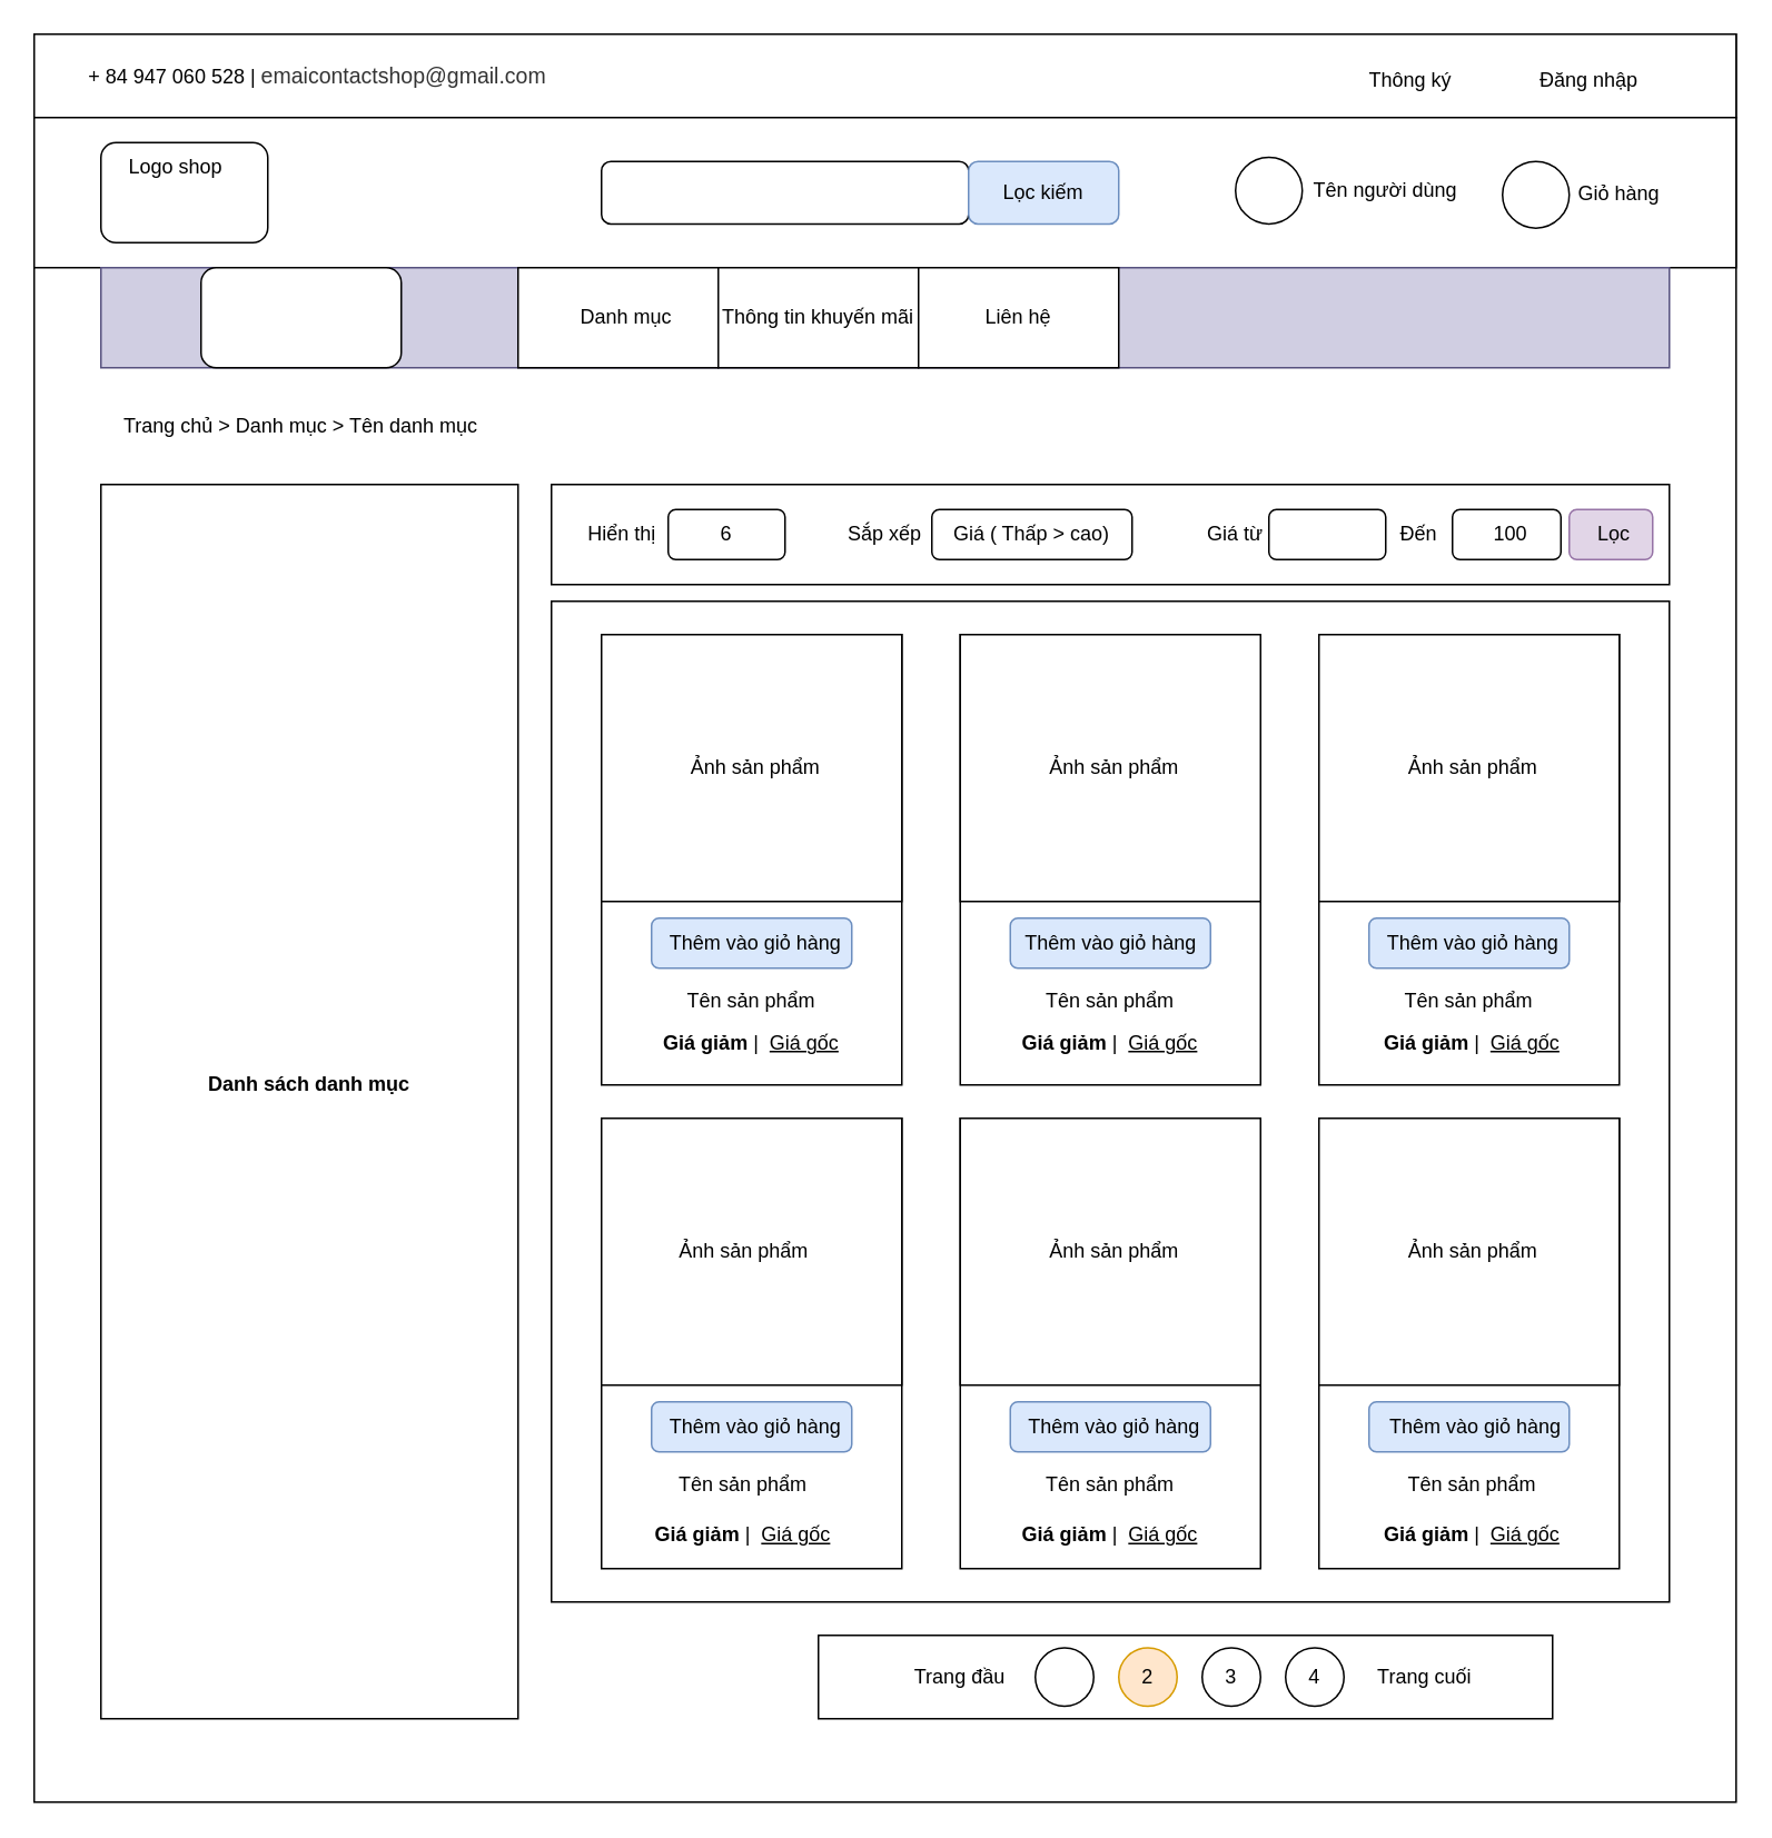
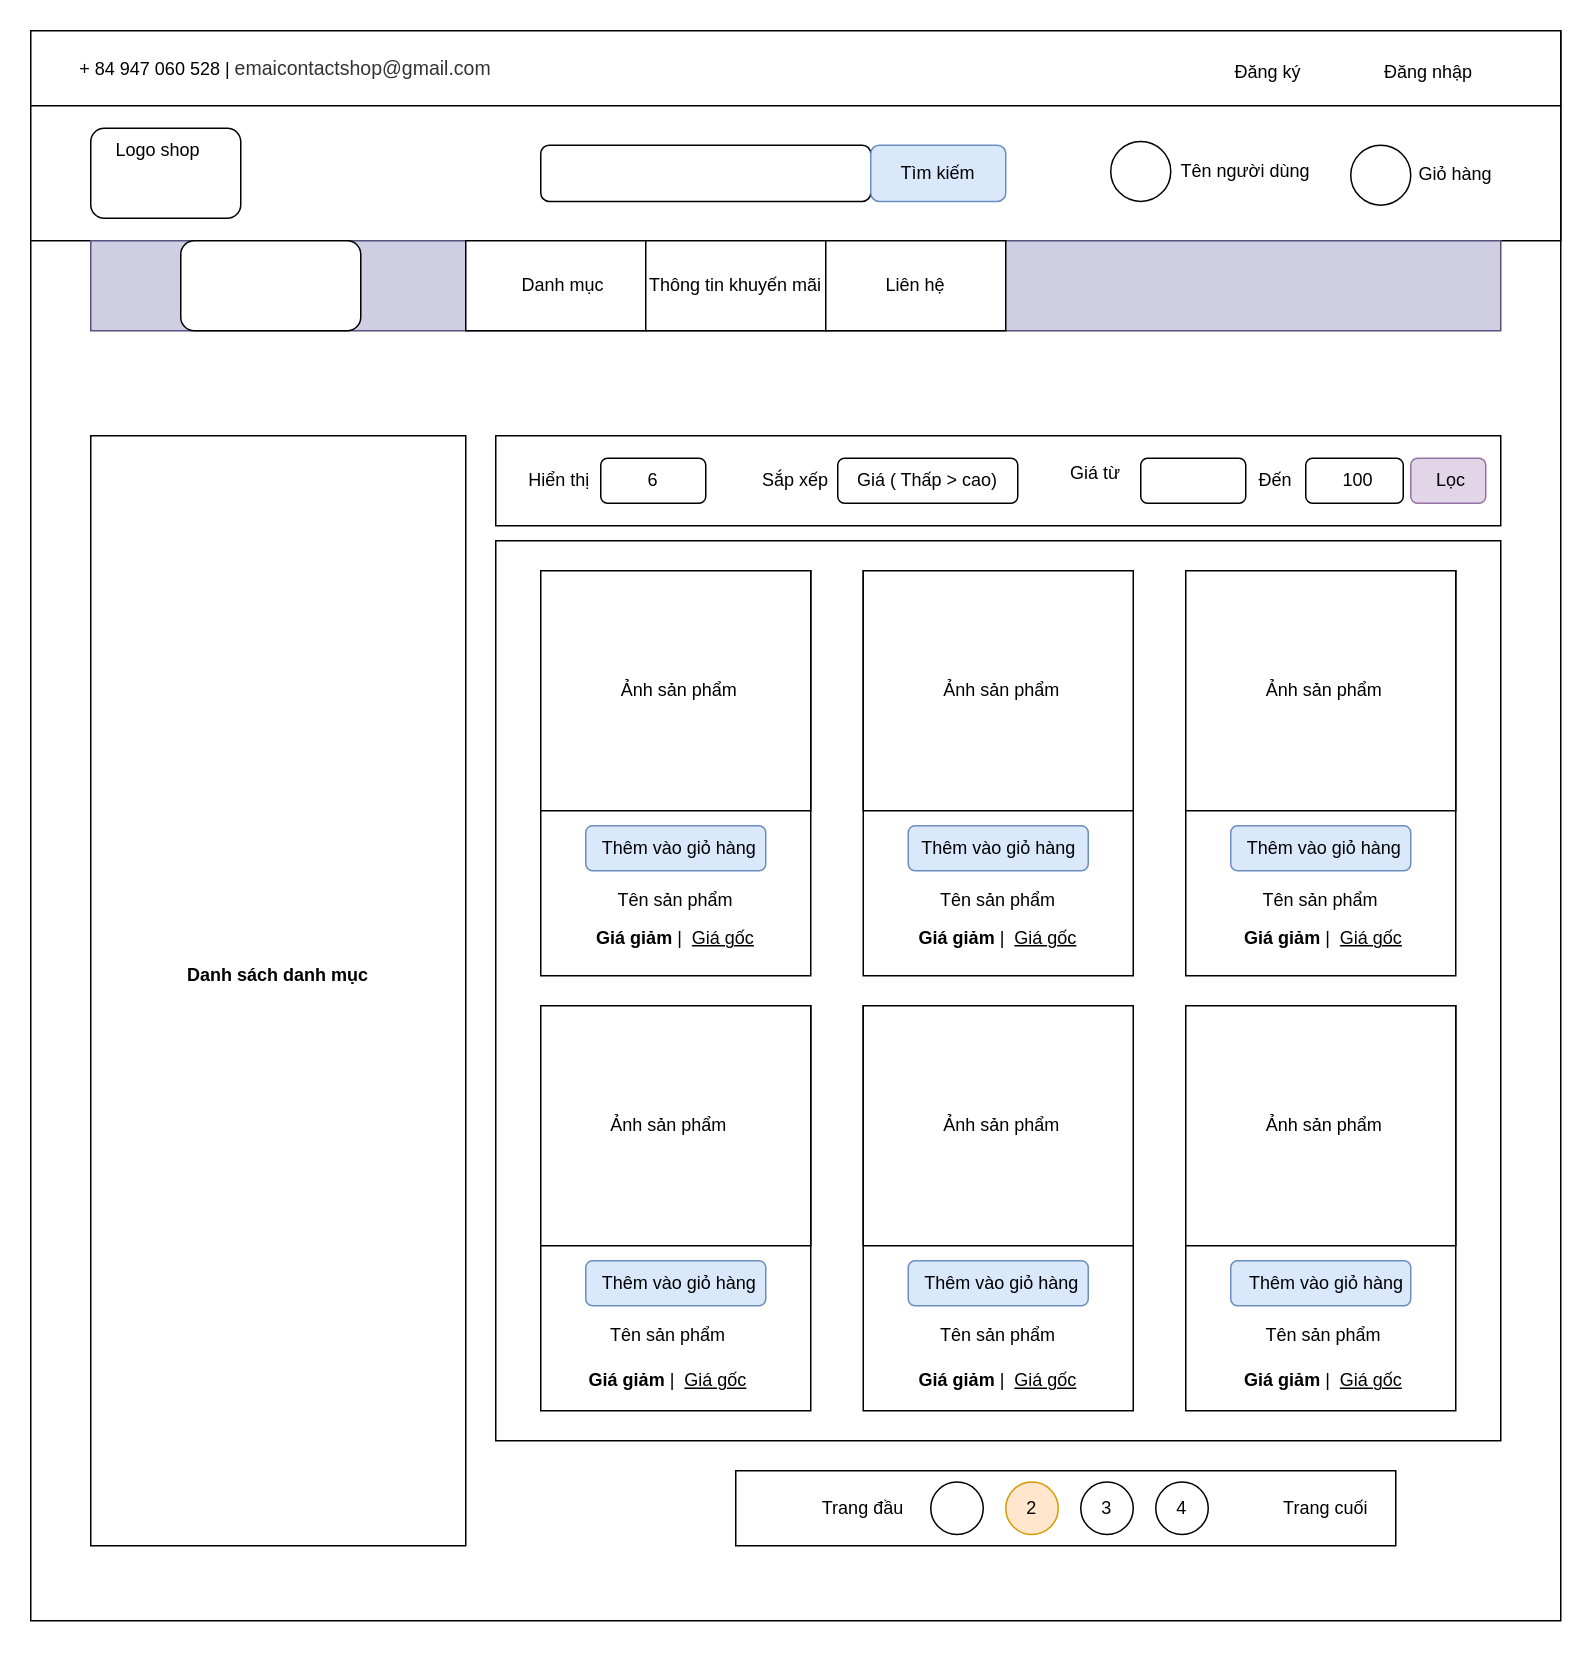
- <mxCell id="5" value="Thông ký" style="text;html=1;strokeColor=none;fillColor=none;align=center;verticalAlign=middle;whiteSpace=wrap;rounded=0;" parent="1" vertex="1"><mxGeometry x="810" y="37.5" width="70" height="20" as="geometry" /></mxCell>
+ <mxCell id="5" value="Đăng ký" style="text;html=1;strokeColor=none;fillColor=none;align=center;verticalAlign=middle;whiteSpace=wrap;rounded=0;" parent="1" vertex="1"><mxGeometry x="810" y="37.5" width="70" height="20" as="geometry" /></mxCell>
- <mxCell id="16" value="Lọc kiếm" style="text;html=1;strokeColor=none;fillColor=none;align=center;verticalAlign=middle;whiteSpace=wrap;rounded=0;" parent="1" vertex="1"><mxGeometry x="590" y="105" width="70" height="20" as="geometry" /></mxCell>
+ <mxCell id="16" value="Tìm kiếm" style="text;html=1;strokeColor=none;fillColor=none;align=center;verticalAlign=middle;whiteSpace=wrap;rounded=0;" parent="1" vertex="1"><mxGeometry x="590" y="105" width="70" height="20" as="geometry" /></mxCell>
- <mxCell id="26" value="Trang chủ &amp;gt; Danh mục &amp;gt; Tên danh mục" style="text;html=1;strokeColor=none;fillColor=none;align=center;verticalAlign=middle;whiteSpace=wrap;rounded=0;" parent="1" vertex="1"><mxGeometry x="60" y="240" width="240" height="30" as="geometry" /></mxCell>
- <mxCell id="35" value="Giá từ" style="text;html=1;strokeColor=none;fillColor=none;align=center;verticalAlign=middle;whiteSpace=wrap;rounded=0;" parent="1" vertex="1"><mxGeometry x="720" y="310" width="40" height="20" as="geometry" /></mxCell>
+ <mxCell id="35" value="Giá từ" style="text;html=1;strokeColor=none;fillColor=none;align=center;verticalAlign=middle;whiteSpace=wrap;rounded=0;" parent="1" vertex="1"><mxGeometry x="710" y="305" width="40" height="20" as="geometry" /></mxCell>
- <mxCell id="93" value="Trang cuối" style="text;html=1;strokeColor=none;fillColor=none;align=center;verticalAlign=middle;whiteSpace=wrap;rounded=0;" parent="1" vertex="1"><mxGeometry x="817" y="995" width="73" height="20" as="geometry" /></mxCell>
+ <mxCell id="93" value="Trang cuối" style="text;html=1;strokeColor=none;fillColor=none;align=center;verticalAlign=middle;whiteSpace=wrap;rounded=0;" parent="1" vertex="1"><mxGeometry x="847" y="995" width="73" height="20" as="geometry" /></mxCell>
